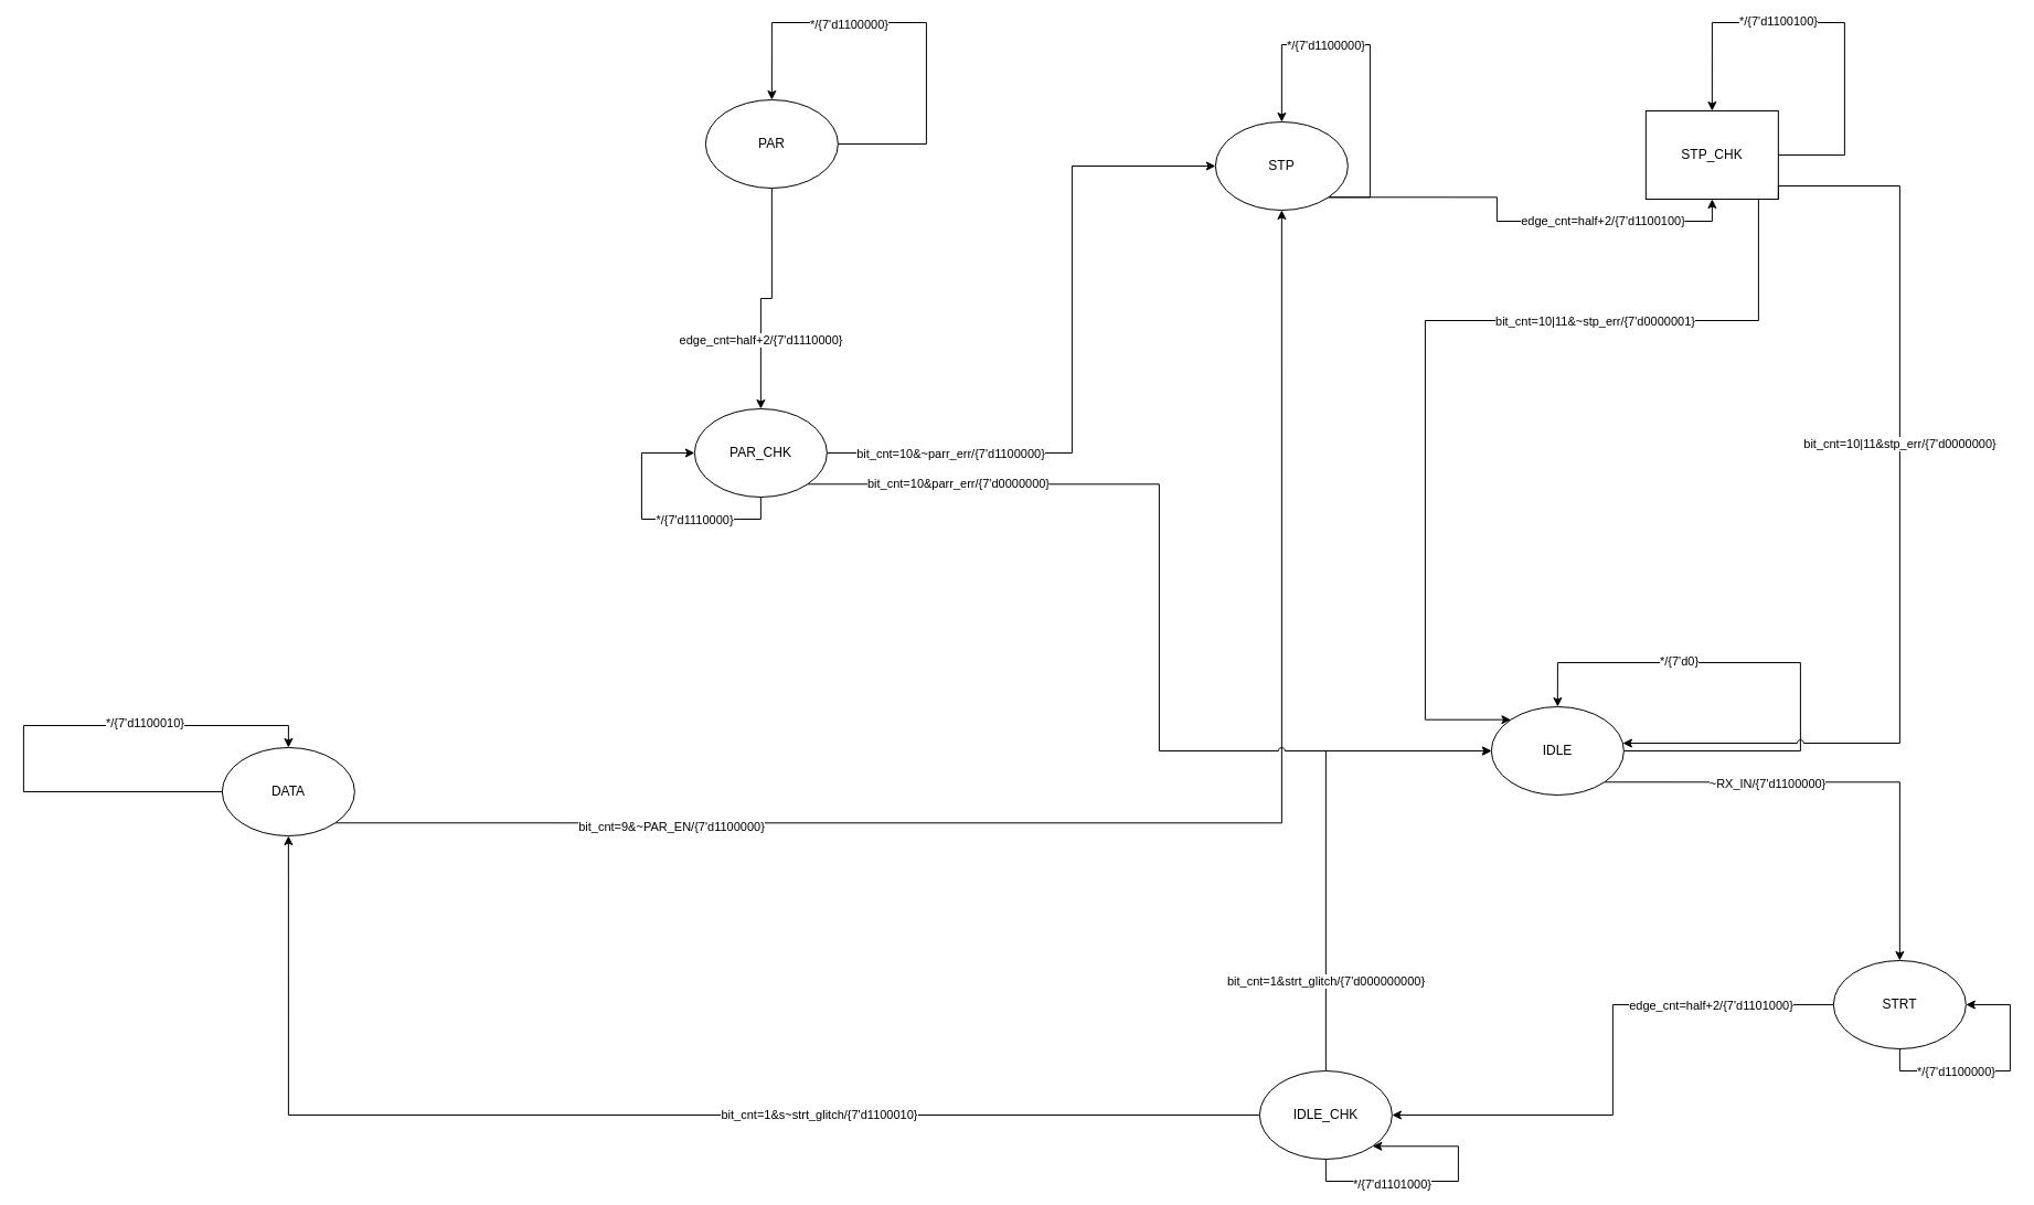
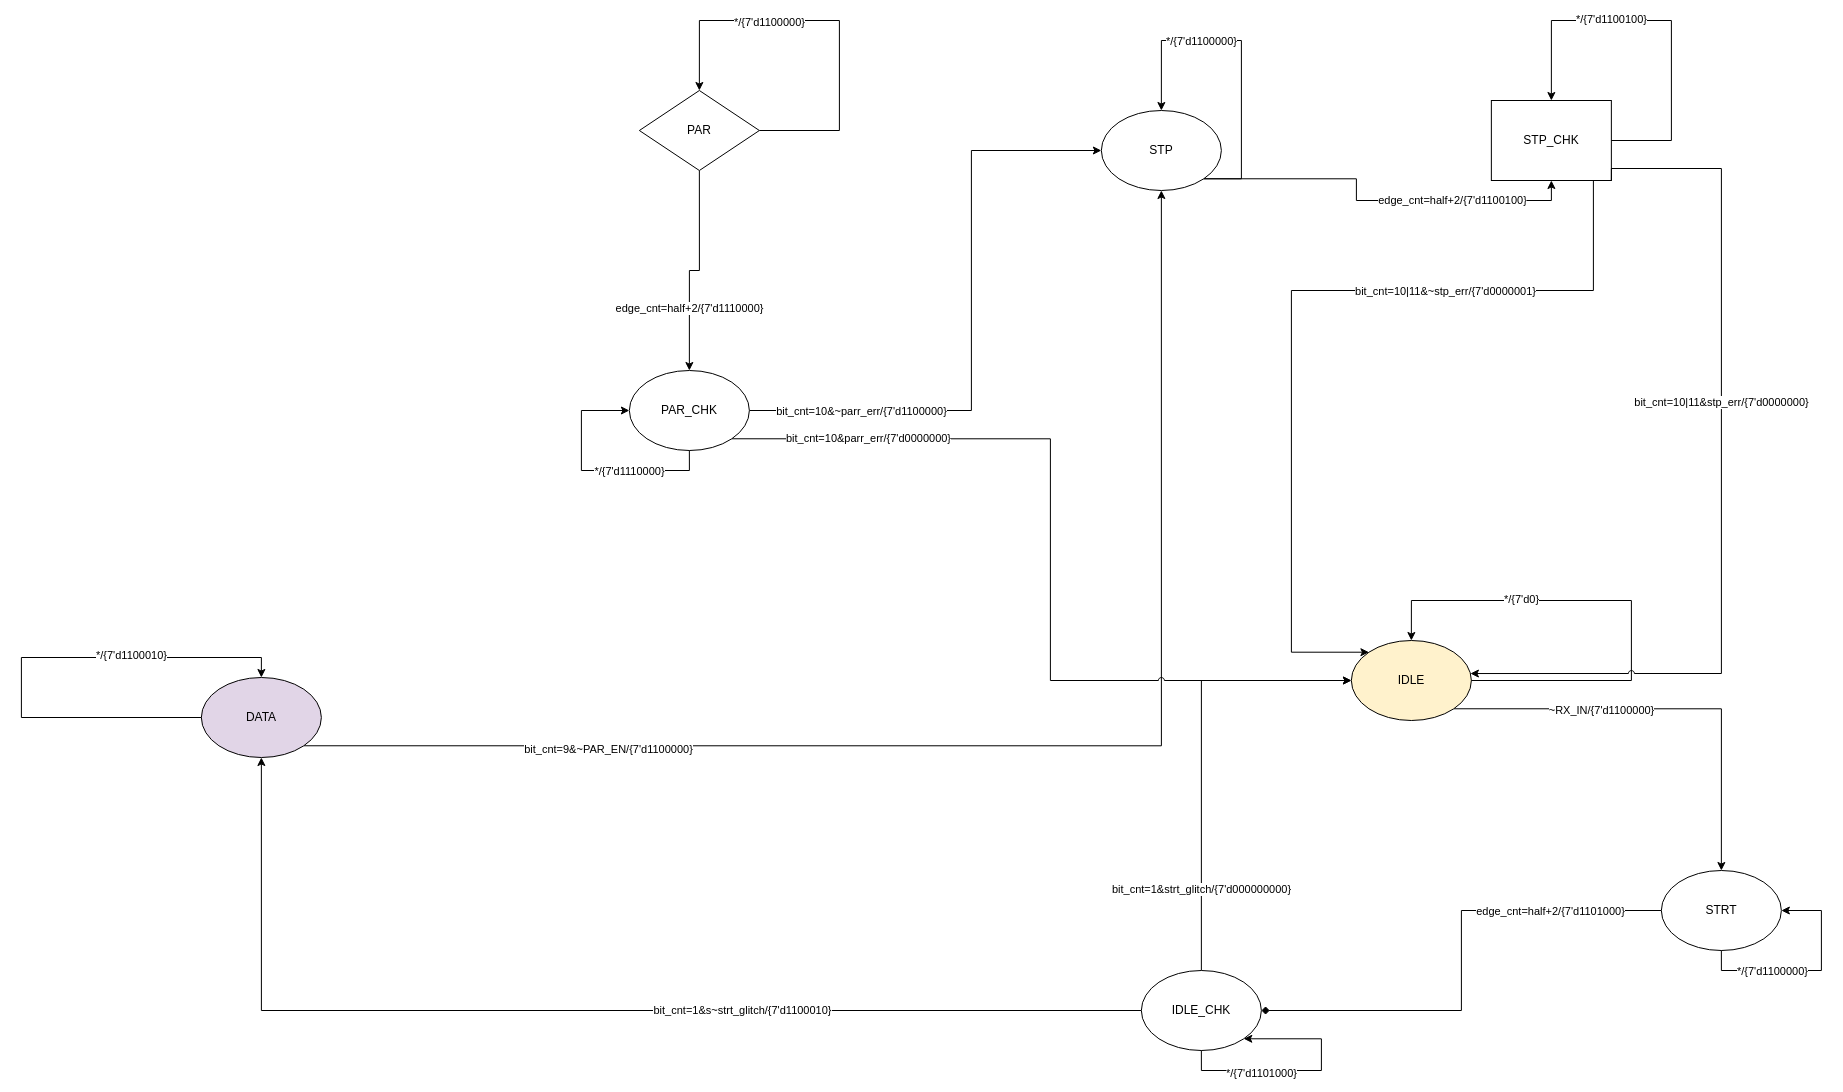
- <mxCell id="26" value="PAR" style="ellipse;whiteSpace=wrap;html=1;" parent="1" vertex="1"><mxGeometry x="638.86" y="90" width="120" height="80" as="geometry" /></mxCell>
+ <mxCell id="26" value="PAR" style="rhombus;whiteSpace=wrap;html=1;" parent="1" vertex="1"><mxGeometry x="638.86" y="90" width="120" height="80" as="geometry" /></mxCell>
- <mxCell id="4" value="IDLE" style="ellipse;whiteSpace=wrap;html=1;" parent="1" vertex="1"><mxGeometry x="1350.86" y="640" width="120" height="80" as="geometry" /></mxCell>
+ <mxCell id="4" value="IDLE" style="ellipse;whiteSpace=wrap;html=1;fillColor=#fff2cc;" parent="1" vertex="1"><mxGeometry x="1350.86" y="640" width="120" height="80" as="geometry" /></mxCell>
- <mxCell id="21" value="DATA" style="ellipse;whiteSpace=wrap;html=1;" parent="1" vertex="1"><mxGeometry x="200.86" y="677" width="120" height="80" as="geometry" /></mxCell>
+ <mxCell id="21" value="DATA" style="ellipse;whiteSpace=wrap;html=1;fillColor=#e1d5e7;" parent="1" vertex="1"><mxGeometry x="200.86" y="677" width="120" height="80" as="geometry" /></mxCell>
- <mxCell id="7" style="edgeStyle=orthogonalEdgeStyle;rounded=0;orthogonalLoop=1;jettySize=auto;html=1;exitX=0;exitY=0.5;exitDx=0;exitDy=0;entryX=1;entryY=0.5;entryDx=0;entryDy=0;" parent="1" source="9" target="16" edge="1"><mxGeometry relative="1" as="geometry" /></mxCell>
+ <mxCell id="7" style="edgeStyle=orthogonalEdgeStyle;rounded=0;orthogonalLoop=1;jettySize=auto;html=1;exitX=0;exitY=0.5;exitDx=0;exitDy=0;entryX=1;entryY=0.5;entryDx=0;entryDy=0;endArrow=diamond;" parent="1" source="9" target="16" edge="1"><mxGeometry relative="1" as="geometry" /></mxCell>
